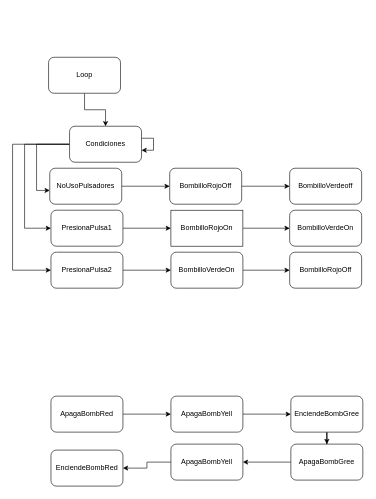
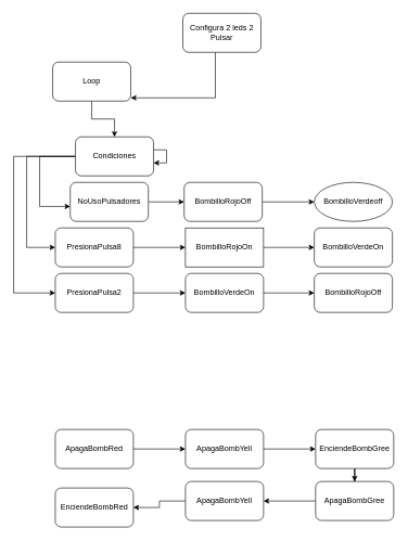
+ <mxCell id="7" value="Configura 2 leds 2 Pulsar" style="whiteSpace=wrap;html=1;rounded=1;" parent="1" vertex="1"><mxGeometry x="280" y="20" width="120" height="60" as="geometry" /></mxCell>
+ <mxCell id="6" style="edgeStyle=orthogonalEdgeStyle;rounded=0;orthogonalLoop=1;jettySize=auto;html=1;" parent="1" source="7" target="5" edge="1"><mxGeometry relative="1" as="geometry"><Array as="points"><mxPoint x="330" y="150" /></Array></mxGeometry></mxCell>
- <mxCell id="36" value="NoUsoPulsadores" style="whiteSpace=wrap;html=1;rounded=1;" vertex="1" parent="1"><mxGeometry x="82" y="280" width="120" height="60" as="geometry" /></mxCell>
+ <mxCell id="36" value="NoUsoPulsadores" style="whiteSpace=wrap;html=1;rounded=1;" vertex="1" parent="1"><mxGeometry x="107" y="280" width="120" height="60" as="geometry" /></mxCell>
- <mxCell id="8" value="BombilloVerdeoff" style="whiteSpace=wrap;html=1;rounded=1;" parent="1" vertex="1"><mxGeometry x="482" y="280" width="120" height="60" as="geometry" /></mxCell>
+ <mxCell id="8" value="BombilloVerdeoff" style="ellipse;whiteSpace=wrap;html=1;" parent="1" vertex="1"><mxGeometry x="482" y="280" width="120" height="60" as="geometry" /></mxCell>
- <mxCell id="10" value="PresionaPulsa1" style="whiteSpace=wrap;html=1;rounded=1;" parent="1" vertex="1"><mxGeometry x="84" y="350" width="120" height="60" as="geometry" /></mxCell>
+ <mxCell id="10" value="PresionaPulsa8" style="whiteSpace=wrap;html=1;rounded=1;" parent="1" vertex="1"><mxGeometry x="84" y="350" width="120" height="60" as="geometry" /></mxCell>
